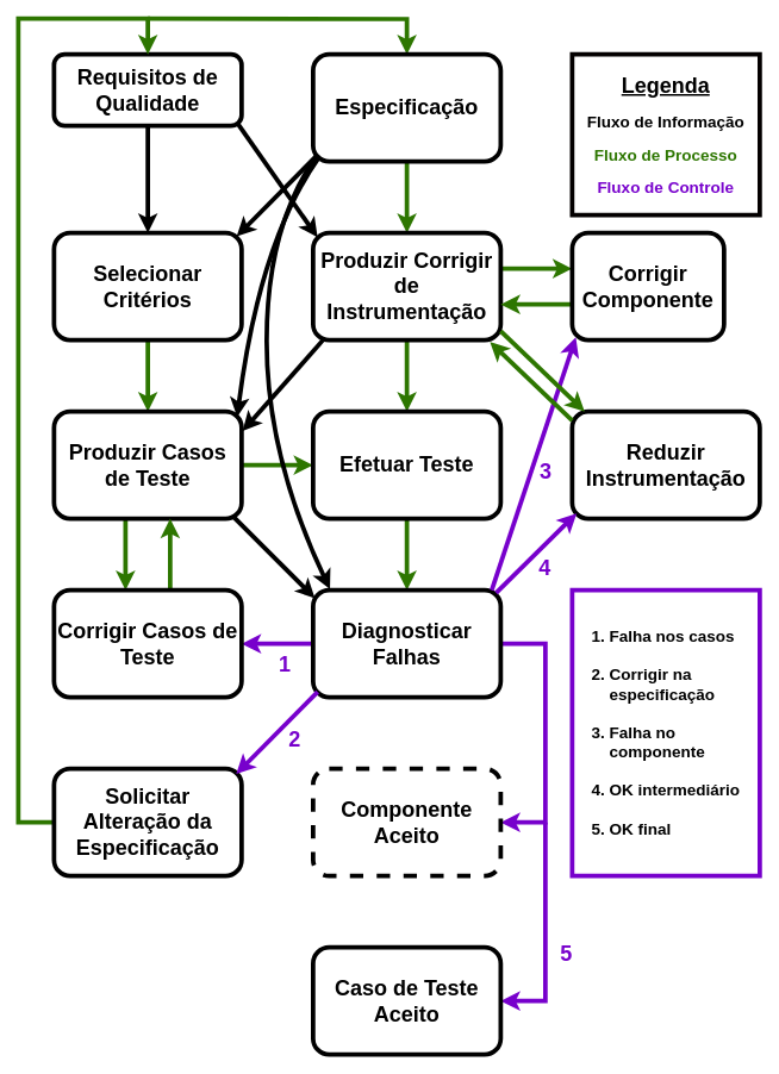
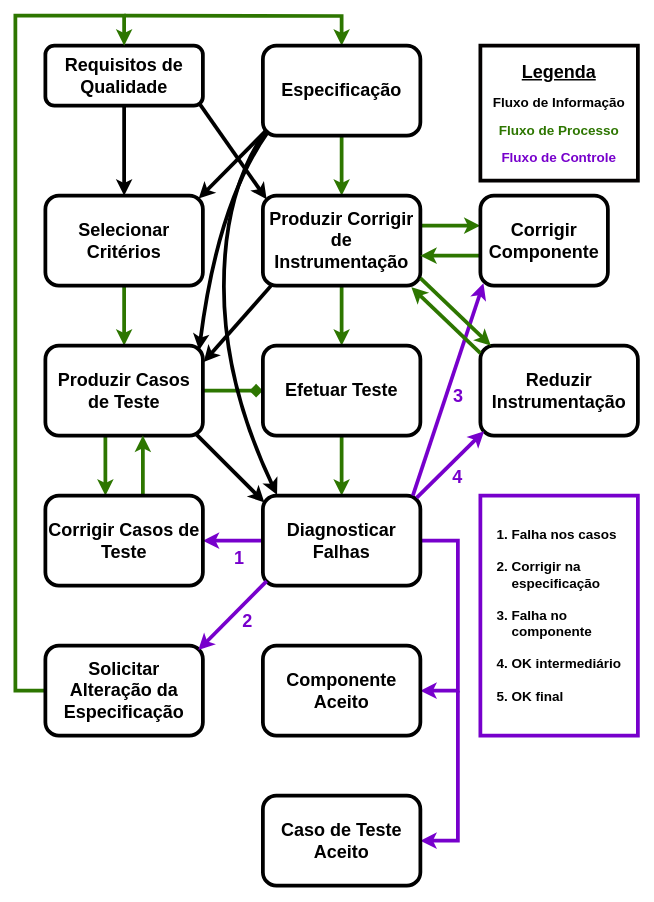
- <mxCell id="15" value="" style="edgeStyle=orthogonalEdgeStyle;rounded=0;orthogonalLoop=1;jettySize=auto;html=1;strokeWidth=5;fillColor=#60a917;strokeColor=#2D7600;" parent="1" source="17" target="19" edge="1"><mxGeometry relative="1" as="geometry" /></mxCell>
+ <mxCell id="15" value="" style="edgeStyle=orthogonalEdgeStyle;rounded=0;orthogonalLoop=1;jettySize=auto;html=1;strokeWidth=5;fillColor=#60a917;strokeColor=#2D7600;endArrow=diamond;" parent="1" source="17" target="19" edge="1"><mxGeometry relative="1" as="geometry" /></mxCell>
- <mxCell id="24" value="&lt;h1&gt;Componente Aceito&lt;/h1&gt;" style="rounded=1;whiteSpace=wrap;html=1;strokeWidth=5;dashed=1;" parent="1" vertex="1"><mxGeometry x="350" y="860" width="210" height="120" as="geometry" /></mxCell>
+ <mxCell id="24" value="&lt;h1&gt;Componente Aceito&lt;/h1&gt;" style="rounded=1;whiteSpace=wrap;html=1;strokeWidth=5;" parent="1" vertex="1"><mxGeometry x="350" y="860" width="210" height="120" as="geometry" /></mxCell>
- <mxCell id="39" value="&lt;h1&gt;5&lt;/h1&gt;" style="text;html=1;resizable=0;points=[];autosize=1;align=left;verticalAlign=top;spacingTop=-4;fontColor=#7700CC;" parent="1" vertex="1"><mxGeometry x="625" y="1035" width="30" height="50" as="geometry" /></mxCell>
